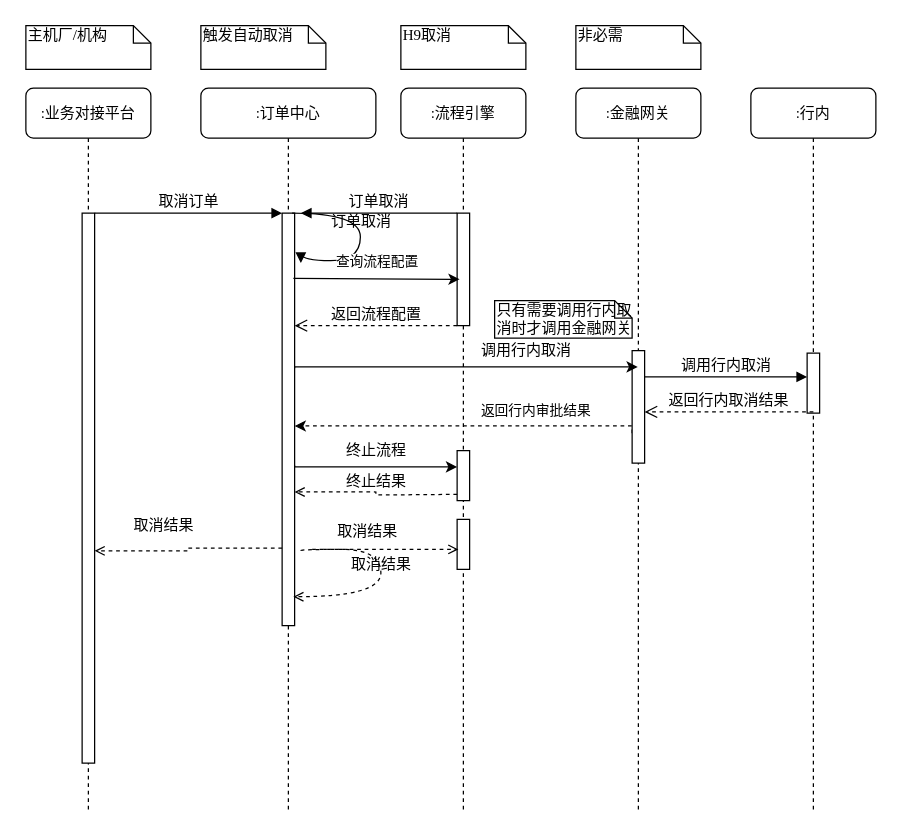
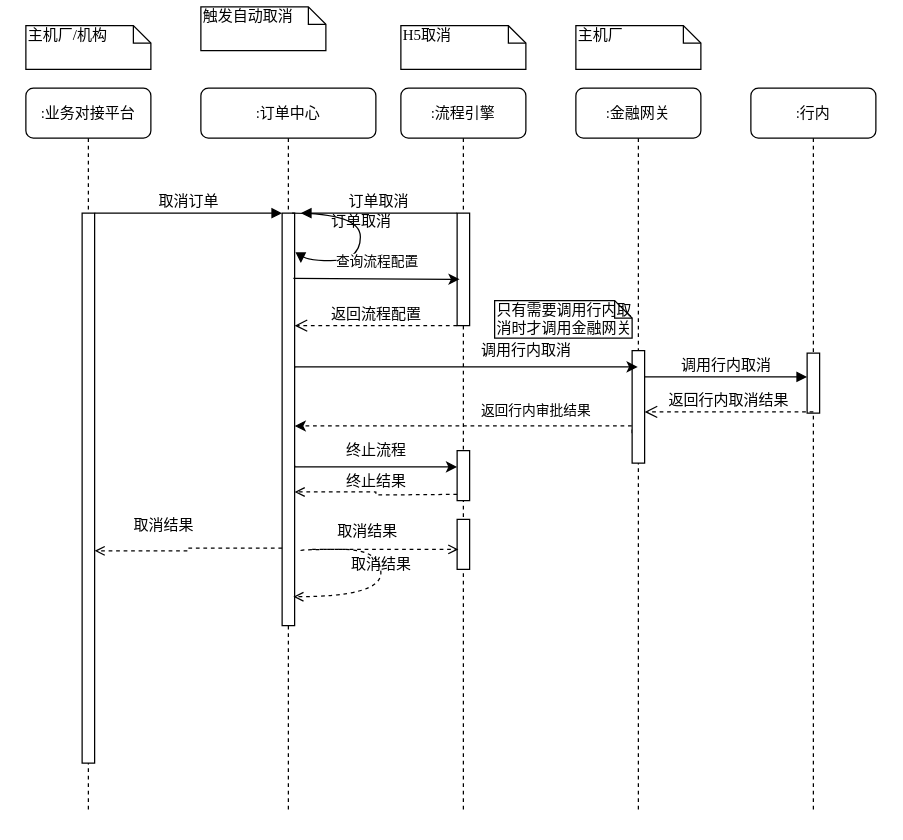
- <mxCell id="24" value="H9取消" style="shape=note;whiteSpace=wrap;html=1;size=14;verticalAlign=top;align=left;spacingTop=-6;rounded=0;shadow=0;comic=0;labelBackgroundColor=none;strokeWidth=1;fontFamily=Verdana;fontSize=12" parent="1" vertex="1"><mxGeometry x="320" y="20" width="100" height="35" as="geometry" /></mxCell>
+ <mxCell id="24" value="H5取消" style="shape=note;whiteSpace=wrap;html=1;size=14;verticalAlign=top;align=left;spacingTop=-6;rounded=0;shadow=0;comic=0;labelBackgroundColor=none;strokeWidth=1;fontFamily=Verdana;fontSize=12" parent="1" vertex="1"><mxGeometry x="320" y="20" width="100" height="35" as="geometry" /></mxCell>
- <mxCell id="25" value="非必需" style="shape=note;whiteSpace=wrap;html=1;size=14;verticalAlign=top;align=left;spacingTop=-6;rounded=0;shadow=0;comic=0;labelBackgroundColor=none;strokeWidth=1;fontFamily=Verdana;fontSize=12" parent="1" vertex="1"><mxGeometry x="460" y="20" width="100" height="35" as="geometry" /></mxCell>
+ <mxCell id="25" value="主机厂" style="shape=note;whiteSpace=wrap;html=1;size=14;verticalAlign=top;align=left;spacingTop=-6;rounded=0;shadow=0;comic=0;labelBackgroundColor=none;strokeWidth=1;fontFamily=Verdana;fontSize=12" parent="1" vertex="1"><mxGeometry x="460" y="20" width="100" height="35" as="geometry" /></mxCell>
- <mxCell id="23" value="触发自动取消" style="shape=note;whiteSpace=wrap;html=1;size=14;verticalAlign=top;align=left;spacingTop=-6;rounded=0;shadow=0;comic=0;labelBackgroundColor=none;strokeWidth=1;fontFamily=Verdana;fontSize=12" parent="1" vertex="1"><mxGeometry x="160" y="20" width="100" height="35" as="geometry" /></mxCell>
+ <mxCell id="23" value="触发自动取消" style="shape=note;whiteSpace=wrap;html=1;size=14;verticalAlign=top;align=left;spacingTop=-6;rounded=0;shadow=0;comic=0;labelBackgroundColor=none;strokeWidth=1;fontFamily=Verdana;fontSize=12" parent="1" vertex="1"><mxGeometry x="160" y="5" width="100" height="35" as="geometry" /></mxCell>
